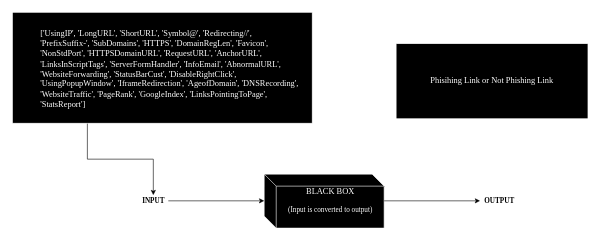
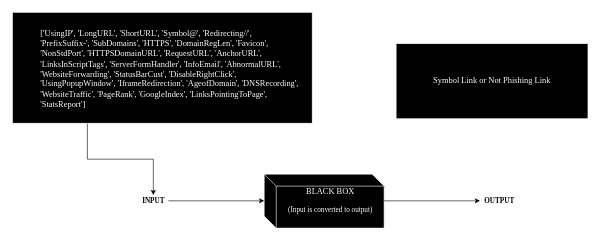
- <mxCell id="13" value="&lt;font style=&quot;font-size: 14px&quot;&gt;Phisihing Link or Not Phishing Link&lt;/font&gt;" style="rounded=0;whiteSpace=wrap;html=1;fontColor=#FFFFFF;strokeColor=#FFFFFF;fillColor=#000000;fontFamily=Times New Roman;" vertex="1" parent="1"><mxGeometry x="660" y="72.4" width="320" height="125.2" as="geometry" /></mxCell>
+ <mxCell id="13" value="&lt;font style=&quot;font-size: 14px&quot;&gt;Symbol Link or Not Phishing Link&lt;/font&gt;" style="rounded=0;whiteSpace=wrap;html=1;fontColor=#FFFFFF;strokeColor=#FFFFFF;fillColor=#000000;fontFamily=Times New Roman;" vertex="1" parent="1"><mxGeometry x="660" y="72.4" width="320" height="125.2" as="geometry" /></mxCell>
